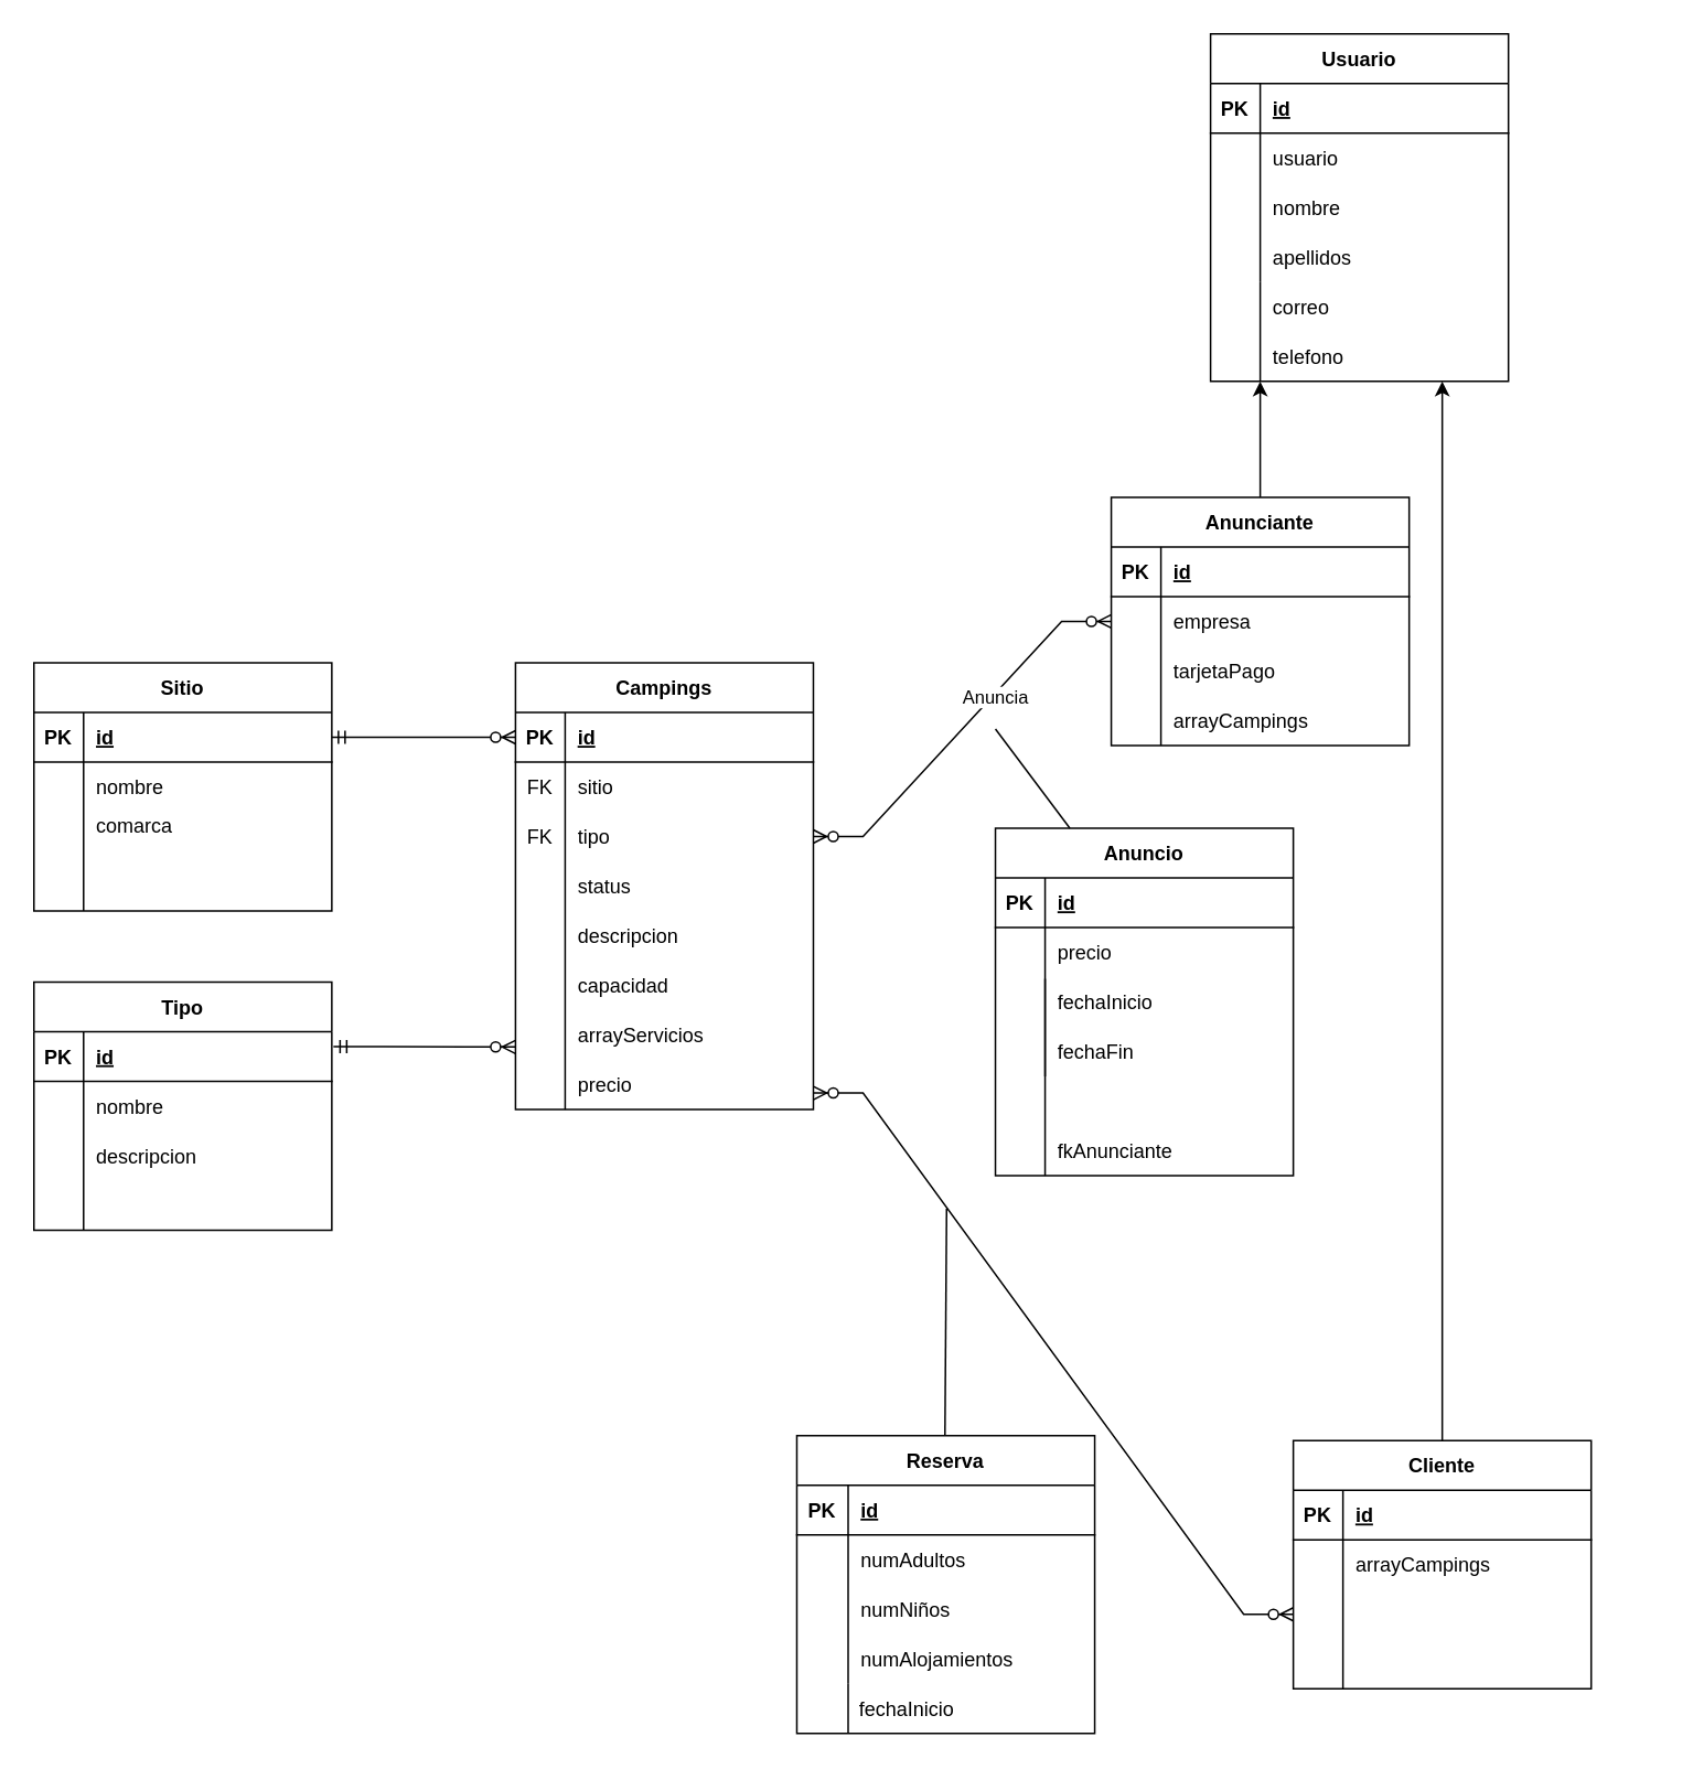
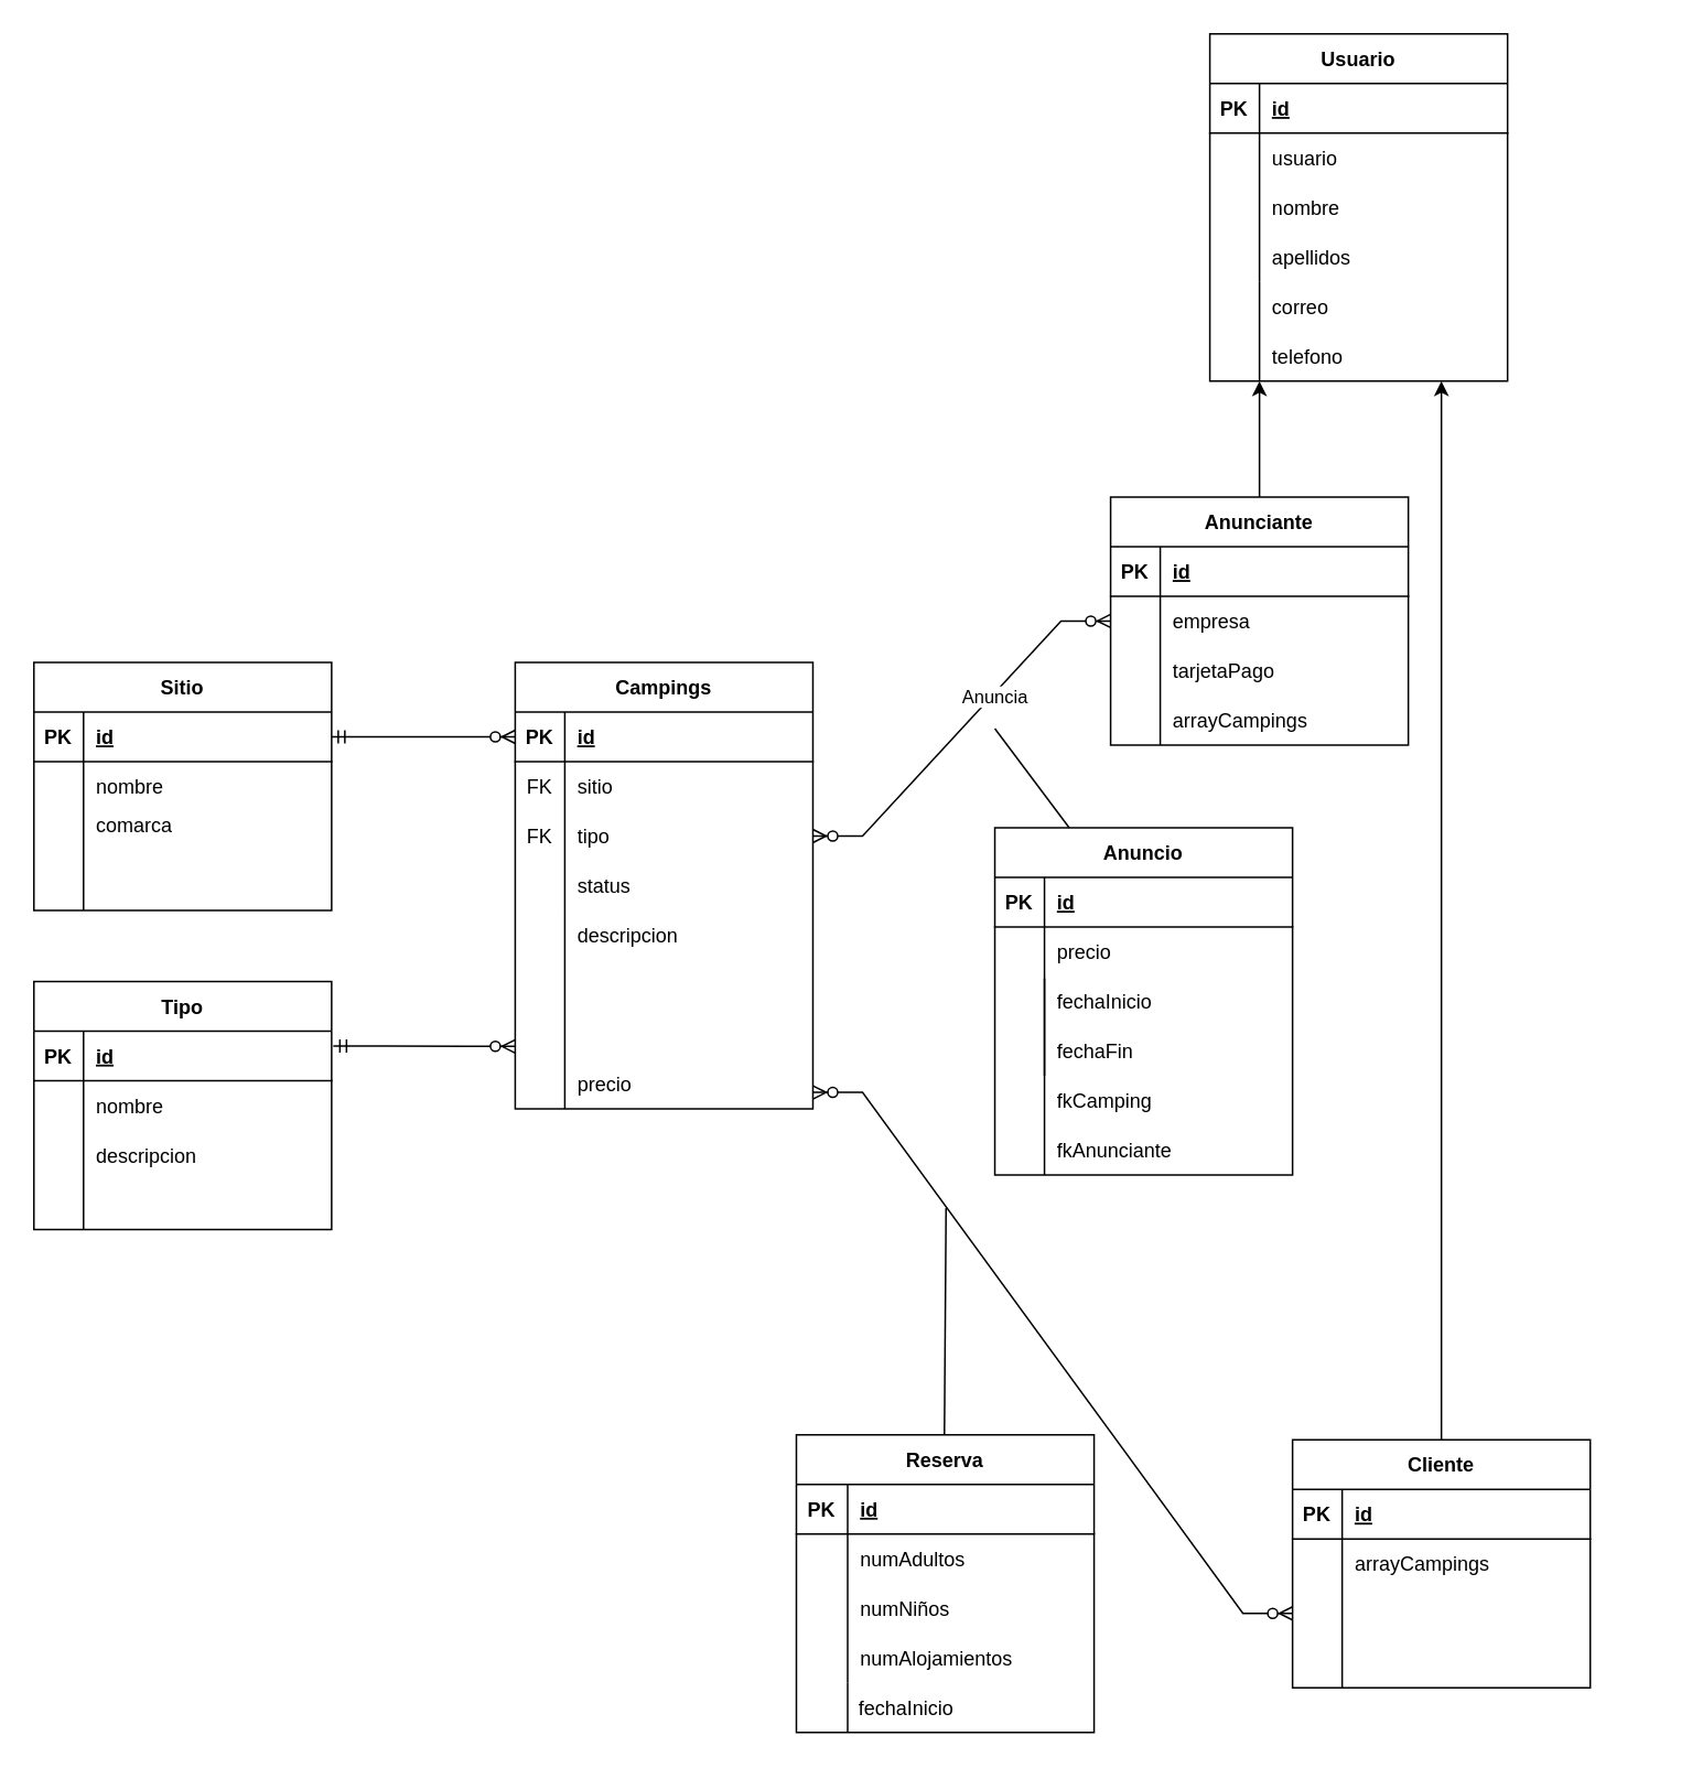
- <mxCell id="18" value="capacidad" style="shape=partialRectangle;connectable=0;fillColor=none;top=0;left=0;bottom=0;right=0;align=left;spacingLeft=6;overflow=hidden;gradientColor=none;strokeColor=none;" parent="1" vertex="1"><mxGeometry x="341" y="580" width="150" height="30" as="geometry"><mxRectangle width="150" height="30" as="alternateBounds" /></mxGeometry></mxCell>
- <mxCell id="20" value="arrayServicios" style="shape=partialRectangle;connectable=0;fillColor=none;top=0;left=0;bottom=0;right=0;align=left;spacingLeft=6;overflow=hidden;gradientColor=none;strokeColor=none;" parent="1" vertex="1"><mxGeometry x="341" y="610" width="150" height="30" as="geometry"><mxRectangle width="150" height="30" as="alternateBounds" /></mxGeometry></mxCell>
+ <mxCell id="139" value="fkCamping" style="shape=partialRectangle;connectable=0;fillColor=none;top=0;left=0;bottom=0;right=0;align=left;spacingLeft=6;overflow=hidden;gradientColor=none;strokeColor=none;" vertex="1" parent="1"><mxGeometry x="631" y="650" width="150" height="30" as="geometry"><mxRectangle width="150" height="30" as="alternateBounds" /></mxGeometry></mxCell>
